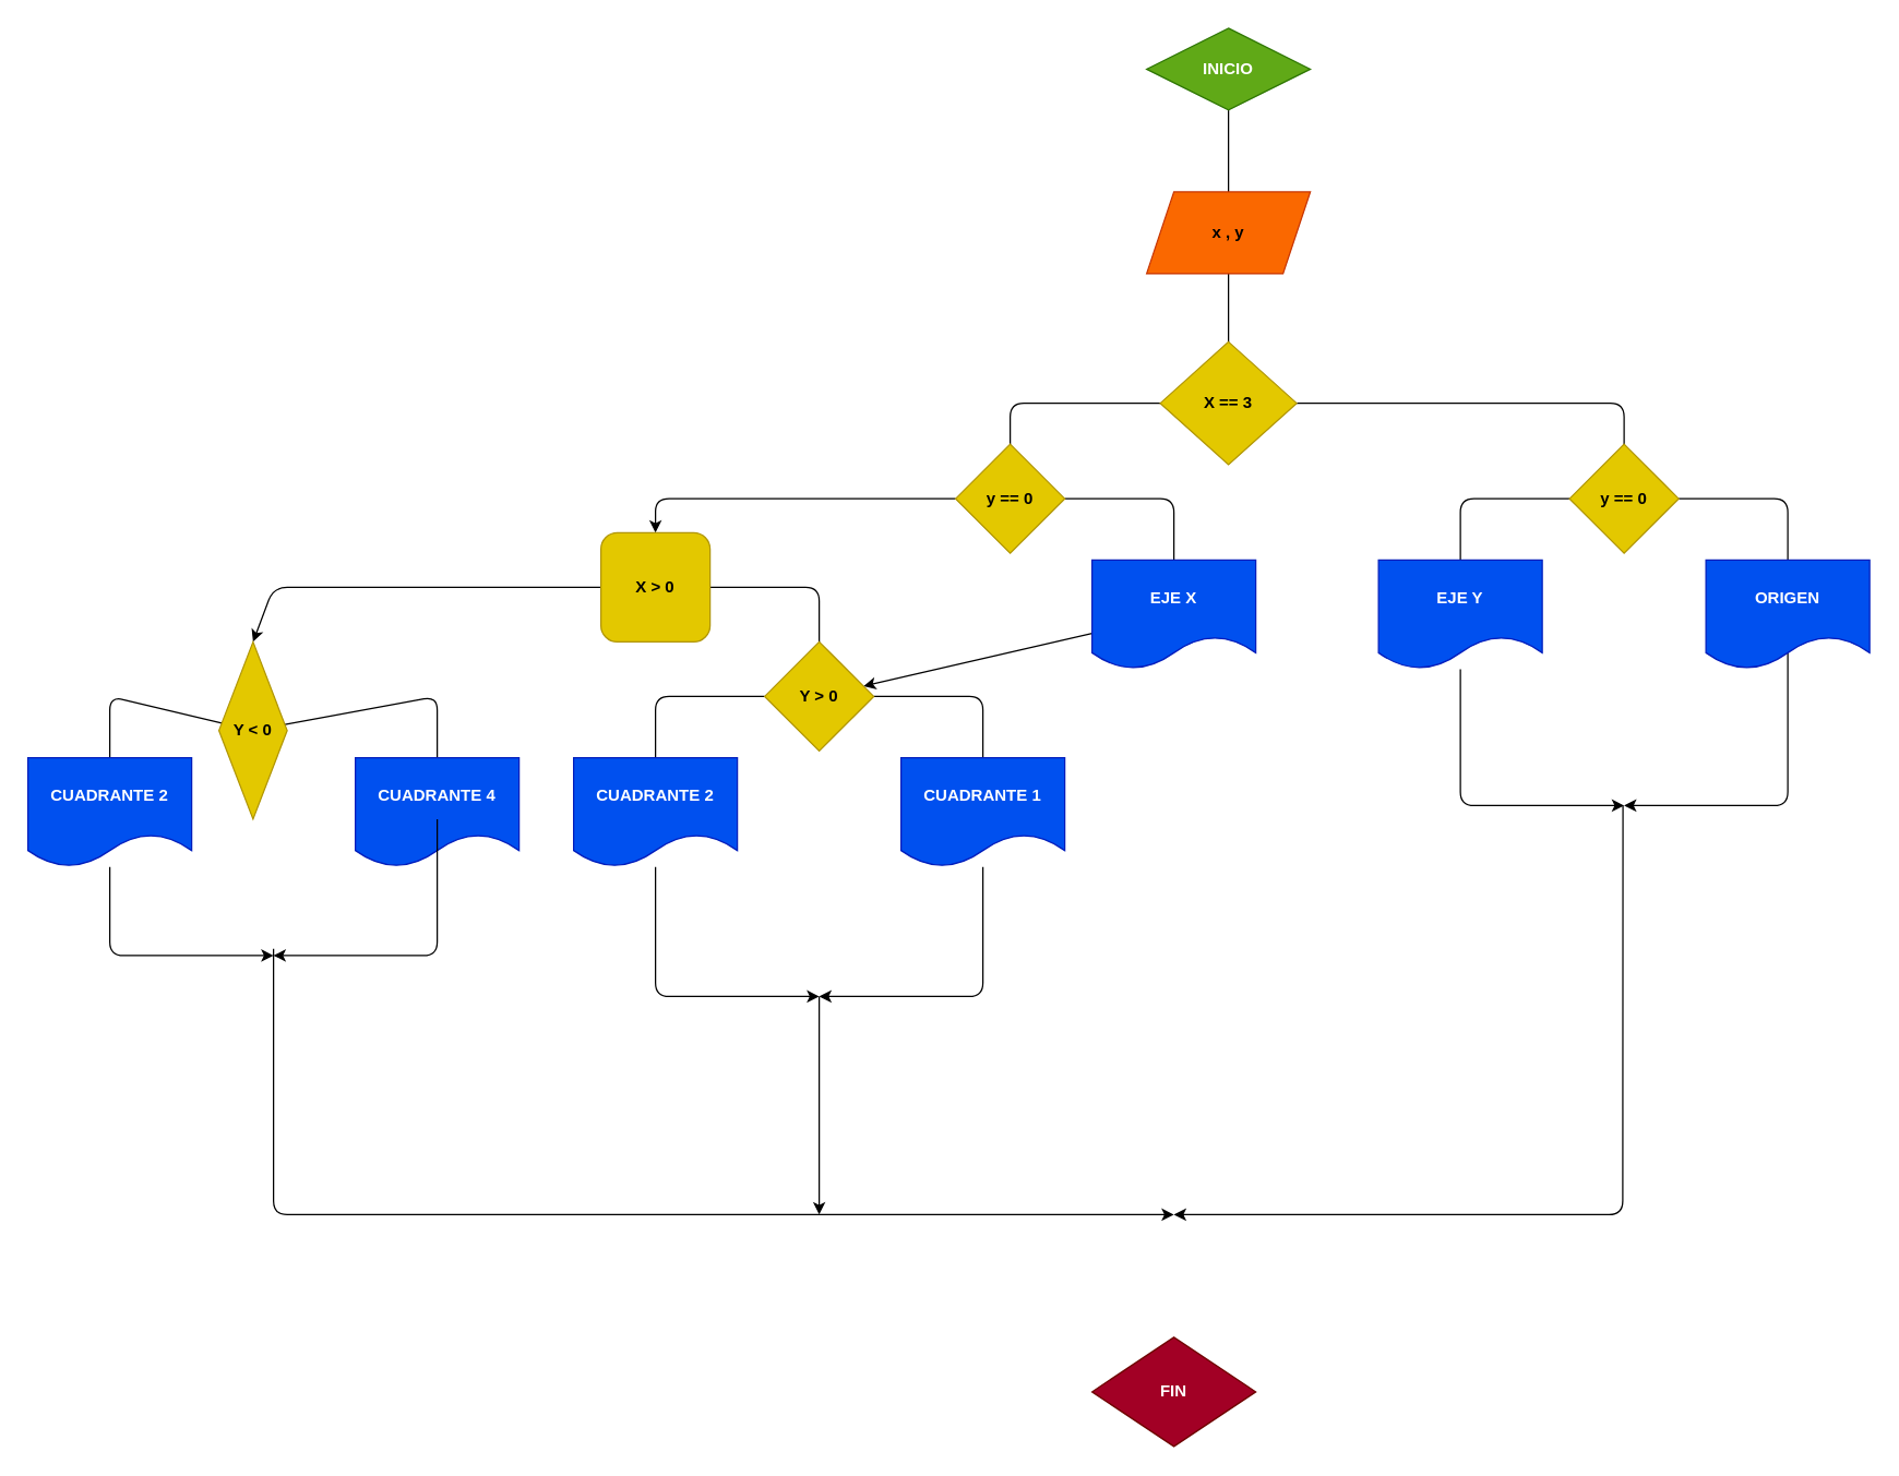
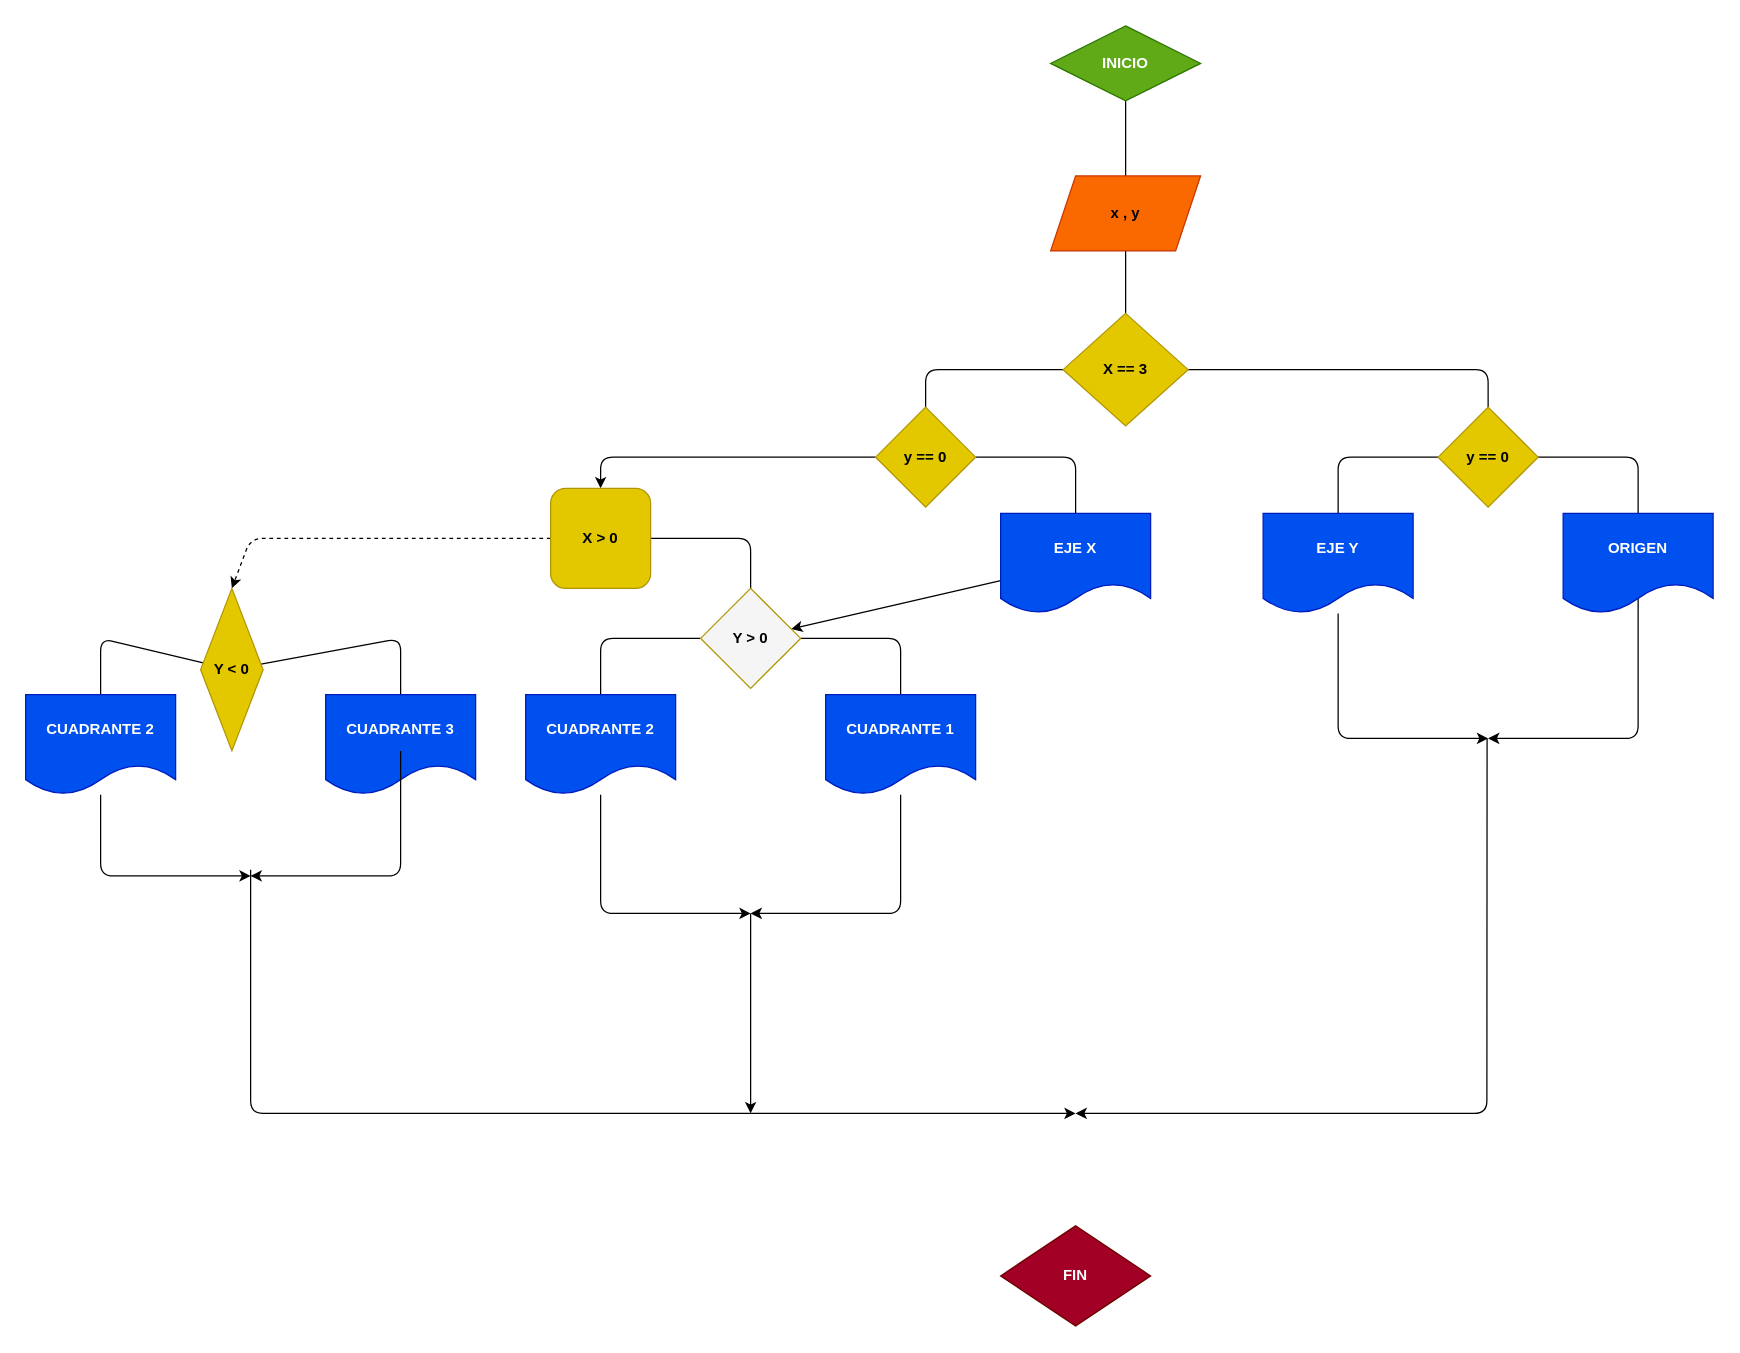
- <mxCell id="22" style="edgeStyle=none;html=1;entryX=0.5;entryY=0;entryDx=0;entryDy=0;" edge="1" source="23" parent="1" target="26"><mxGeometry relative="1" as="geometry"><mxPoint x="360" y="475" as="targetPoint" /><Array as="points"><mxPoint x="200" y="430" /></Array></mxGeometry></mxCell>
+ <mxCell id="22" style="edgeStyle=none;html=1;entryX=0.5;entryY=0;entryDx=0;entryDy=0;dashed=1;" edge="1" source="23" parent="1" target="26"><mxGeometry relative="1" as="geometry"><mxPoint x="360" y="475" as="targetPoint" /><Array as="points"><mxPoint x="200" y="430" /></Array></mxGeometry></mxCell>
- <mxCell id="32" value="&lt;b&gt;Y &amp;gt; 0&lt;/b&gt;" style="rhombus;whiteSpace=wrap;html=1;fillColor=#e3c800;fontColor=#000000;strokeColor=#B09500;" vertex="1" parent="1"><mxGeometry x="560" y="470" width="80" height="80" as="geometry" /></mxCell>
+ <mxCell id="32" value="&lt;b&gt;Y &amp;gt; 0&lt;/b&gt;" style="rhombus;whiteSpace=wrap;html=1;fillColor=#f5f5f5;fontColor=#000000;strokeColor=#B09500;" vertex="1" parent="1"><mxGeometry x="560" y="470" width="80" height="80" as="geometry" /></mxCell>
- <mxCell id="29" value="&lt;b&gt;CUADRANTE 4&lt;/b&gt;" style="shape=document;whiteSpace=wrap;html=1;boundedLbl=1;fillColor=#0050ef;fontColor=#ffffff;strokeColor=#001DBC;" vertex="1" parent="1"><mxGeometry x="260" y="555" width="120" height="80" as="geometry" /></mxCell>
+ <mxCell id="29" value="&lt;b&gt;CUADRANTE 3&lt;/b&gt;" style="shape=document;whiteSpace=wrap;html=1;boundedLbl=1;fillColor=#0050ef;fontColor=#ffffff;strokeColor=#001DBC;" vertex="1" parent="1"><mxGeometry x="260" y="555" width="120" height="80" as="geometry" /></mxCell>
